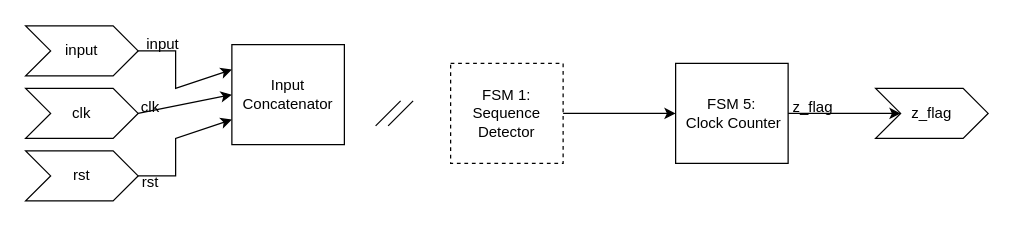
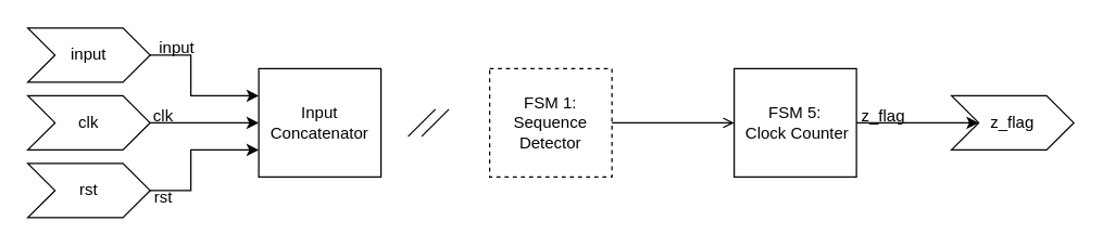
- <mxCell id="6" value="Input Concatenator" style="rounded=0;whiteSpace=wrap;html=1;" vertex="1" parent="2"><mxGeometry x="165" y="15" width="90" height="80" as="geometry" /></mxCell>
+ <mxCell id="6" value="Input Concatenator" style="rounded=0;whiteSpace=wrap;html=1;" vertex="1" parent="2"><mxGeometry x="170" y="30" width="90" height="80" as="geometry" /></mxCell>
- <mxCell id="15" value="" style="endArrow=classic;html=1;rounded=0;exitX=1;exitY=0.5;exitDx=0;exitDy=0;entryX=0;entryY=0.5;entryDx=0;entryDy=0;" edge="1" parent="1" source="13" target="14"><mxGeometry width="50" height="50" relative="1" as="geometry"><mxPoint x="460" y="150" as="sourcePoint" /><mxPoint x="510" y="150" as="targetPoint" /></mxGeometry></mxCell>
+ <mxCell id="15" value="" style="endArrow=open;html=1;rounded=0;exitX=1;exitY=0.5;exitDx=0;exitDy=0;entryX=0;entryY=0.5;entryDx=0;entryDy=0;" edge="1" parent="1" source="13" target="14"><mxGeometry width="50" height="50" relative="1" as="geometry"><mxPoint x="460" y="150" as="sourcePoint" /><mxPoint x="510" y="150" as="targetPoint" /></mxGeometry></mxCell>
